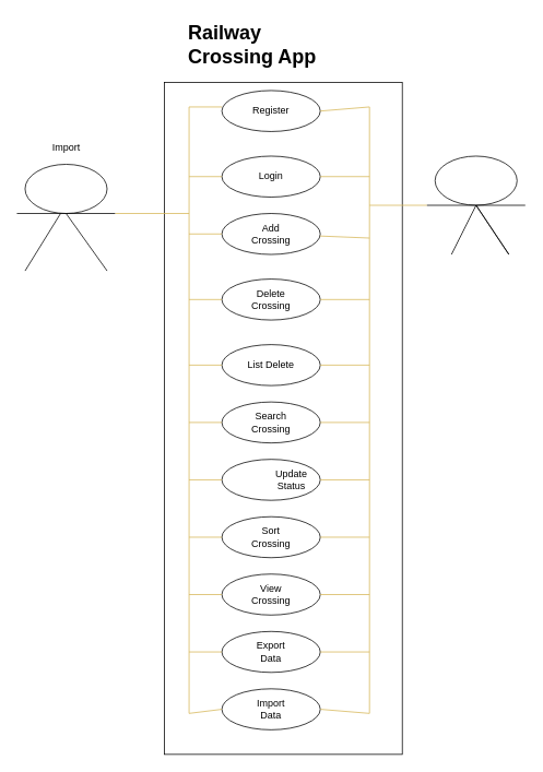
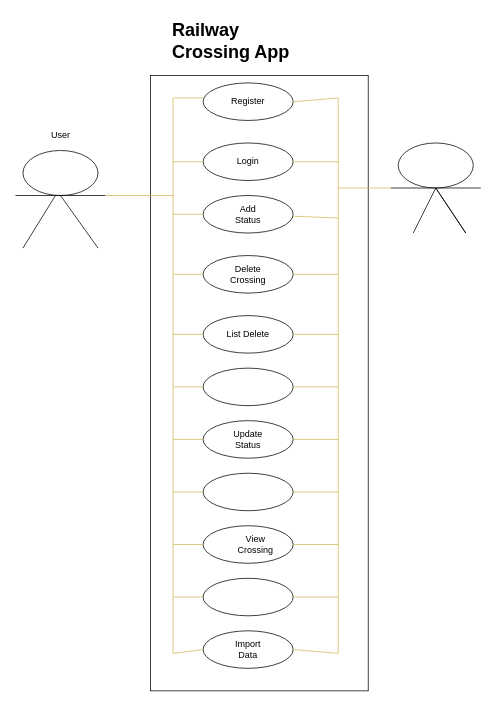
- <mxCell id="7" value="Import" style="text;html=1;strokeColor=none;fillColor=none;align=center;verticalAlign=middle;whiteSpace=wrap;rounded=0;" vertex="1" parent="1"><mxGeometry x="22.5" y="150" width="115" height="60" as="geometry" /></mxCell>
+ <mxCell id="7" value="User" style="text;html=1;strokeColor=none;fillColor=none;align=center;verticalAlign=middle;whiteSpace=wrap;rounded=0;" vertex="1" parent="1"><mxGeometry x="22.5" y="150" width="115" height="60" as="geometry" /></mxCell>
- <mxCell id="25" value="Add Crossing" style="text;html=1;strokeColor=none;fillColor=none;align=center;verticalAlign=middle;whiteSpace=wrap;rounded=0;" vertex="1" parent="1"><mxGeometry x="300" y="270" width="60" height="30" as="geometry" /></mxCell>
+ <mxCell id="25" value="Add Status" style="text;html=1;strokeColor=none;fillColor=none;align=center;verticalAlign=middle;whiteSpace=wrap;rounded=0;" vertex="1" parent="1"><mxGeometry x="300" y="270" width="60" height="30" as="geometry" /></mxCell>
- <mxCell id="28" value="Search Crossing" style="text;html=1;strokeColor=none;fillColor=none;align=center;verticalAlign=middle;whiteSpace=wrap;rounded=0;" vertex="1" parent="1"><mxGeometry x="300" y="500" width="60" height="30" as="geometry" /></mxCell>
- <mxCell id="29" value="Update Status" style="text;html=1;strokeColor=none;fillColor=none;align=center;verticalAlign=middle;whiteSpace=wrap;rounded=0;" vertex="1" parent="1"><mxGeometry x="325" y="570" width="60" height="30" as="geometry" /></mxCell>
+ <mxCell id="29" value="Update Status" style="text;html=1;strokeColor=none;fillColor=none;align=center;verticalAlign=middle;whiteSpace=wrap;rounded=0;" vertex="1" parent="1"><mxGeometry x="300" y="570" width="60" height="30" as="geometry" /></mxCell>
- <mxCell id="30" value="Sort Crossing" style="text;html=1;strokeColor=none;fillColor=none;align=center;verticalAlign=middle;whiteSpace=wrap;rounded=0;" vertex="1" parent="1"><mxGeometry x="300" y="640" width="60" height="30" as="geometry" /></mxCell>
- <mxCell id="31" value="View Crossing" style="text;html=1;strokeColor=none;fillColor=none;align=center;verticalAlign=middle;whiteSpace=wrap;rounded=0;" vertex="1" parent="1"><mxGeometry x="300" y="710" width="60" height="30" as="geometry" /></mxCell>
+ <mxCell id="31" value="View Crossing" style="text;html=1;strokeColor=none;fillColor=none;align=center;verticalAlign=middle;whiteSpace=wrap;rounded=0;" vertex="1" parent="1"><mxGeometry x="310" y="710" width="60" height="30" as="geometry" /></mxCell>
- <mxCell id="33" value="Export Data" style="text;html=1;strokeColor=none;fillColor=none;align=center;verticalAlign=middle;whiteSpace=wrap;rounded=0;" vertex="1" parent="1"><mxGeometry x="300" y="780" width="60" height="30" as="geometry" /></mxCell>
